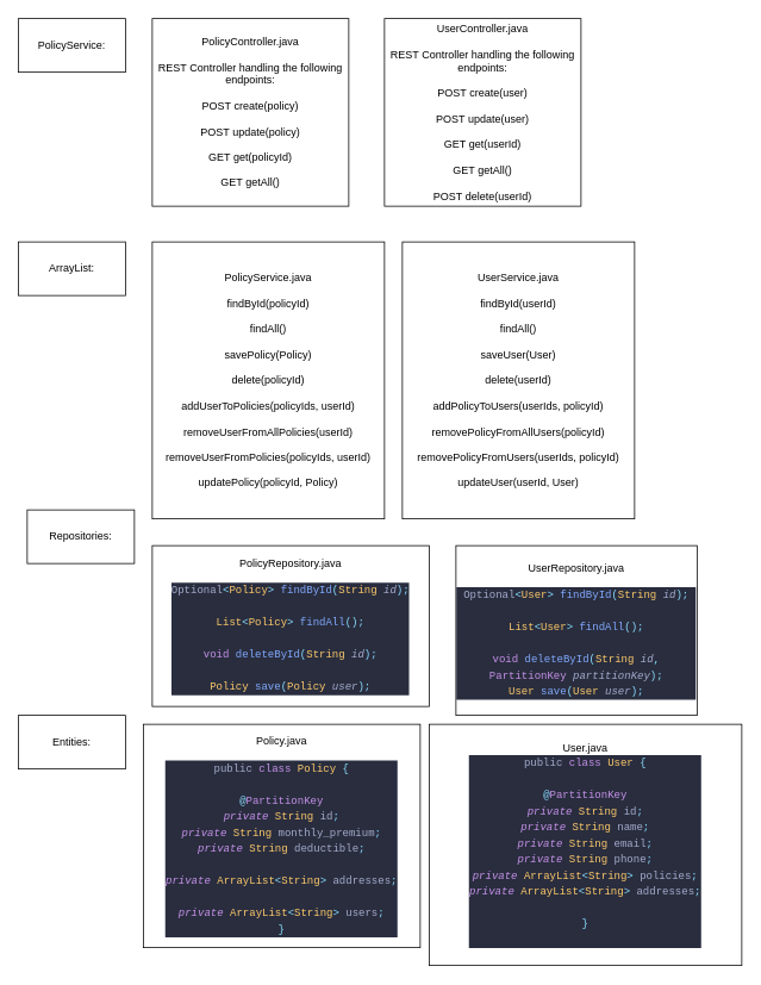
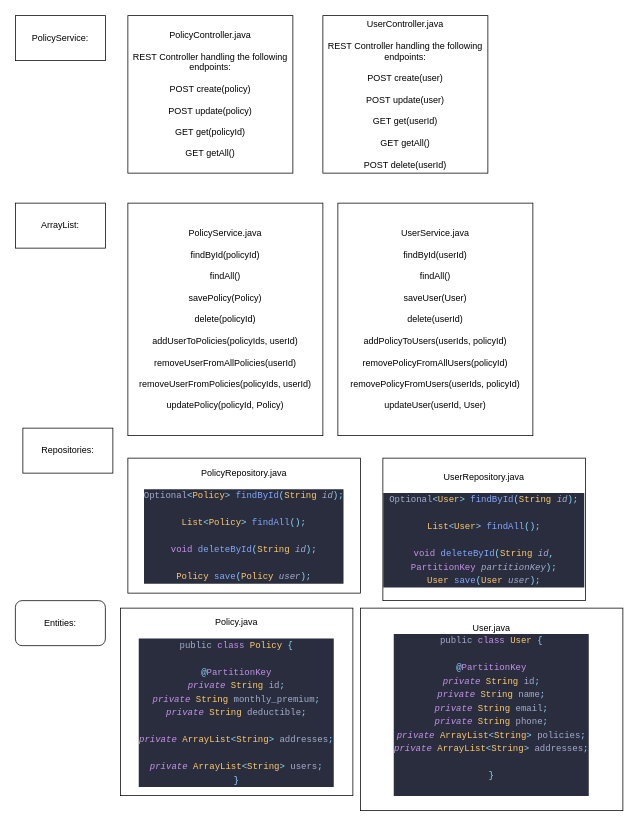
- <mxCell id="11" value="Entities:" style="whiteSpace=wrap;html=1;" vertex="1" parent="1"><mxGeometry x="20" y="800" width="120" height="60" as="geometry" /></mxCell>
+ <mxCell id="11" value="Entities:" style="whiteSpace=wrap;html=1;rounded=1;" vertex="1" parent="1"><mxGeometry x="20" y="800" width="120" height="60" as="geometry" /></mxCell>
